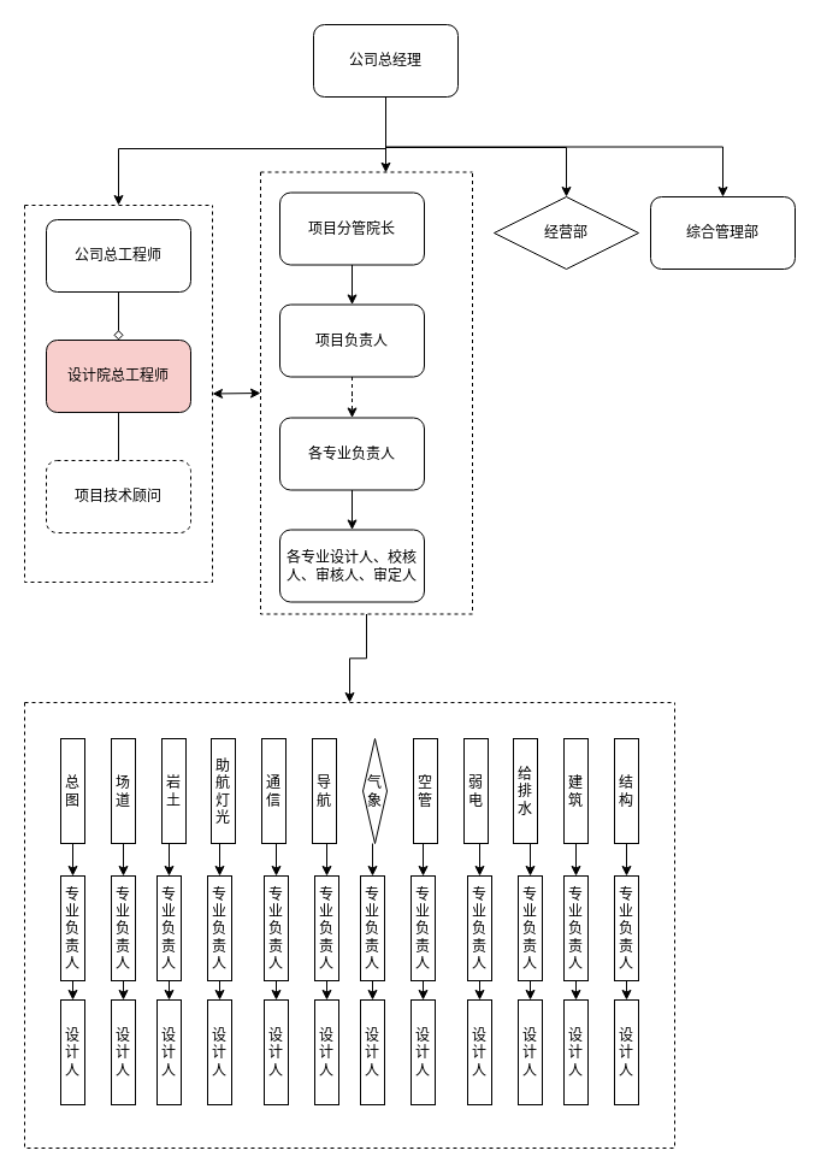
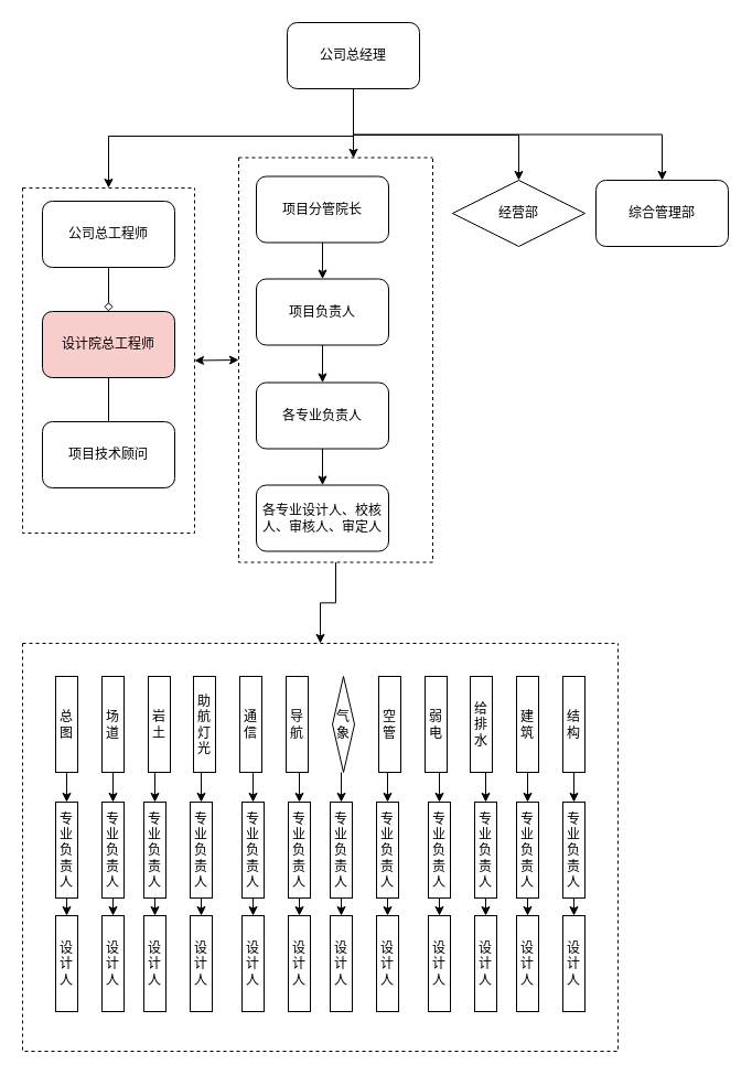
- <mxCell id="15" value="" style="edgeStyle=orthogonalEdgeStyle;rounded=0;orthogonalLoop=1;jettySize=auto;html=1;dashed=1;" parent="10" source="12" target="14" edge="1"><mxGeometry relative="1" as="geometry" /></mxCell>
+ <mxCell id="15" value="" style="edgeStyle=orthogonalEdgeStyle;rounded=0;orthogonalLoop=1;jettySize=auto;html=1;" parent="10" source="12" target="14" edge="1"><mxGeometry relative="1" as="geometry" /></mxCell>
- <mxCell id="6" value="项目技术顾问" style="whiteSpace=wrap;html=1;rounded=1;dashed=1;" parent="2" vertex="1"><mxGeometry x="18" y="212" width="120" height="60" as="geometry" /></mxCell>
+ <mxCell id="6" value="项目技术顾问" style="whiteSpace=wrap;html=1;rounded=1;" parent="2" vertex="1"><mxGeometry x="18" y="212" width="120" height="60" as="geometry" /></mxCell>
